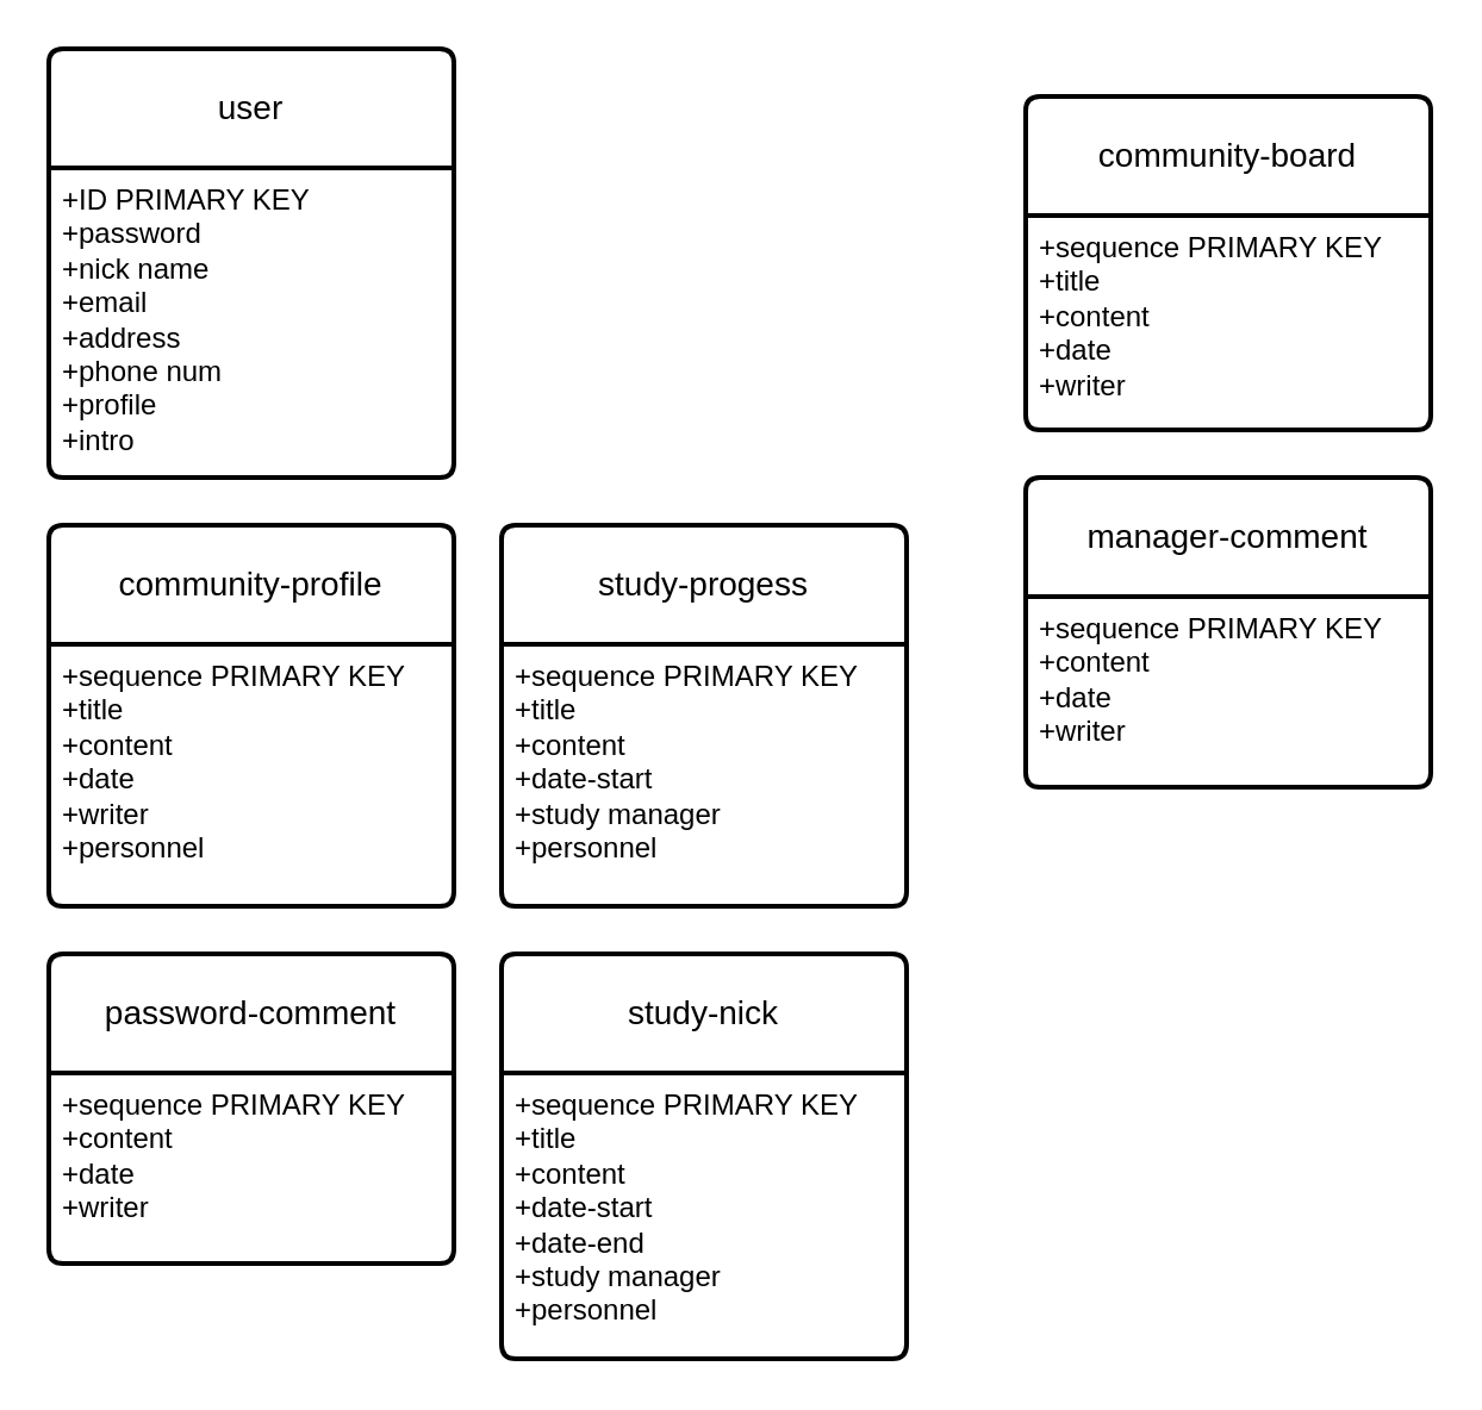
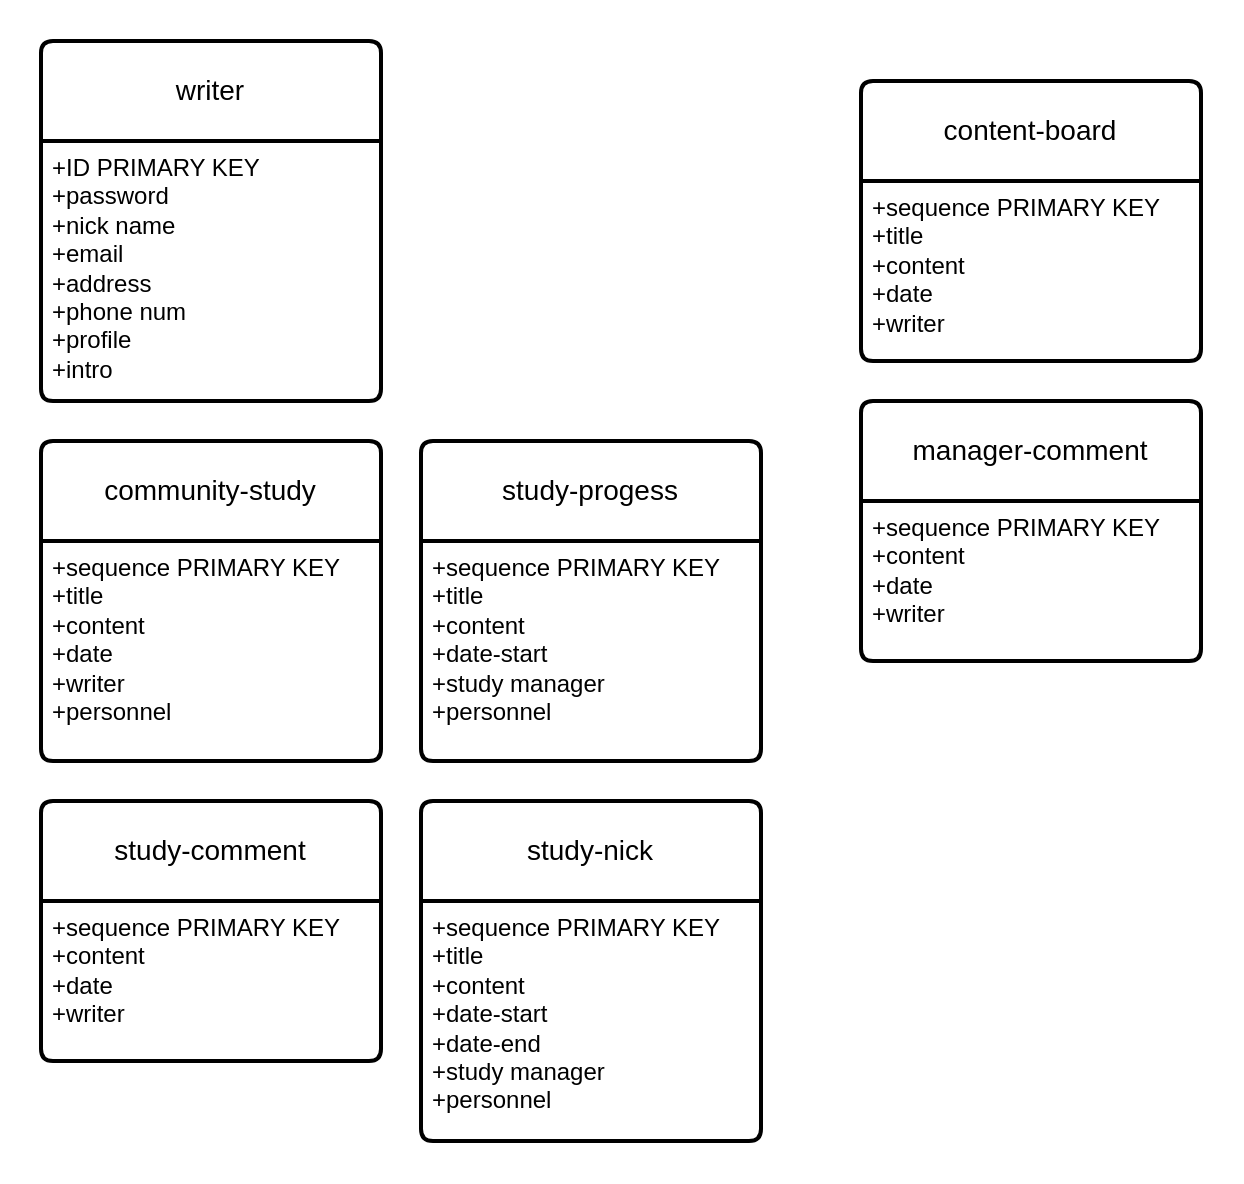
- <mxCell id="14" value="user" style="swimlane;childLayout=stackLayout;horizontal=1;startSize=50;horizontalStack=0;rounded=1;fontSize=14;fontStyle=0;strokeWidth=2;resizeParent=0;resizeLast=1;shadow=0;dashed=0;align=center;arcSize=4;whiteSpace=wrap;html=1;" vertex="1" parent="1"><mxGeometry x="20" y="20" width="170" height="180" as="geometry" /></mxCell>
+ <mxCell id="14" value="writer" style="swimlane;childLayout=stackLayout;horizontal=1;startSize=50;horizontalStack=0;rounded=1;fontSize=14;fontStyle=0;strokeWidth=2;resizeParent=0;resizeLast=1;shadow=0;dashed=0;align=center;arcSize=4;whiteSpace=wrap;html=1;" vertex="1" parent="1"><mxGeometry x="20" y="20" width="170" height="180" as="geometry" /></mxCell>
- <mxCell id="4" value="community-board" style="swimlane;childLayout=stackLayout;horizontal=1;startSize=50;horizontalStack=0;rounded=1;fontSize=14;fontStyle=0;strokeWidth=2;resizeParent=0;resizeLast=1;shadow=0;dashed=0;align=center;arcSize=4;whiteSpace=wrap;html=1;" vertex="1" parent="1"><mxGeometry x="430" y="40" width="170" height="140" as="geometry" /></mxCell>
+ <mxCell id="4" value="content-board" style="swimlane;childLayout=stackLayout;horizontal=1;startSize=50;horizontalStack=0;rounded=1;fontSize=14;fontStyle=0;strokeWidth=2;resizeParent=0;resizeLast=1;shadow=0;dashed=0;align=center;arcSize=4;whiteSpace=wrap;html=1;" vertex="1" parent="1"><mxGeometry x="430" y="40" width="170" height="140" as="geometry" /></mxCell>
- <mxCell id="2" value="community-profile" style="swimlane;childLayout=stackLayout;horizontal=1;startSize=50;horizontalStack=0;rounded=1;fontSize=14;fontStyle=0;strokeWidth=2;resizeParent=0;resizeLast=1;shadow=0;dashed=0;align=center;arcSize=4;whiteSpace=wrap;html=1;" vertex="1" parent="1"><mxGeometry x="20" y="220" width="170" height="160" as="geometry" /></mxCell>
+ <mxCell id="2" value="community-study" style="swimlane;childLayout=stackLayout;horizontal=1;startSize=50;horizontalStack=0;rounded=1;fontSize=14;fontStyle=0;strokeWidth=2;resizeParent=0;resizeLast=1;shadow=0;dashed=0;align=center;arcSize=4;whiteSpace=wrap;html=1;" vertex="1" parent="1"><mxGeometry x="20" y="220" width="170" height="160" as="geometry" /></mxCell>
- <mxCell id="8" value="password-comment" style="swimlane;childLayout=stackLayout;horizontal=1;startSize=50;horizontalStack=0;rounded=1;fontSize=14;fontStyle=0;strokeWidth=2;resizeParent=0;resizeLast=1;shadow=0;dashed=0;align=center;arcSize=4;whiteSpace=wrap;html=1;" vertex="1" parent="1"><mxGeometry x="20" y="400" width="170" height="130" as="geometry" /></mxCell>
+ <mxCell id="8" value="study-comment" style="swimlane;childLayout=stackLayout;horizontal=1;startSize=50;horizontalStack=0;rounded=1;fontSize=14;fontStyle=0;strokeWidth=2;resizeParent=0;resizeLast=1;shadow=0;dashed=0;align=center;arcSize=4;whiteSpace=wrap;html=1;" vertex="1" parent="1"><mxGeometry x="20" y="400" width="170" height="130" as="geometry" /></mxCell>
